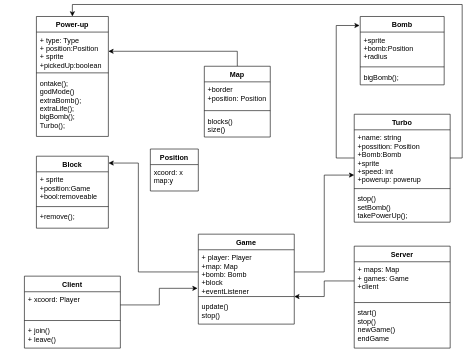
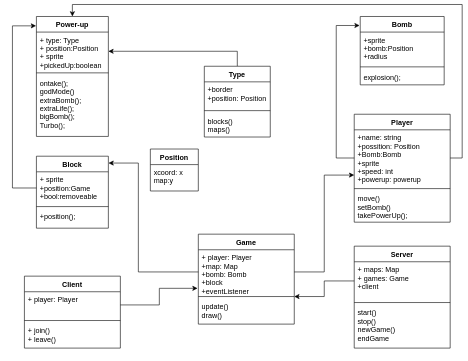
- <mxCell id="5" value="Map" style="swimlane;fontStyle=1;align=center;verticalAlign=top;childLayout=stackLayout;horizontal=1;startSize=26;horizontalStack=0;resizeParent=1;resizeParentMax=0;resizeLast=0;collapsible=1;marginBottom=0;" parent="1" vertex="1"><mxGeometry x="340" y="103" width="110" height="118" as="geometry" /></mxCell>
+ <mxCell id="5" value="Type" style="swimlane;fontStyle=1;align=center;verticalAlign=top;childLayout=stackLayout;horizontal=1;startSize=26;horizontalStack=0;resizeParent=1;resizeParentMax=0;resizeLast=0;collapsible=1;marginBottom=0;" parent="1" vertex="1"><mxGeometry x="340" y="103" width="110" height="118" as="geometry" /></mxCell>
- <mxCell id="20" value="bigBomb();" style="text;strokeColor=none;fillColor=none;align=left;verticalAlign=top;spacingLeft=4;spacingRight=4;overflow=hidden;rotatable=0;points=[[0,0.5],[1,0.5]];portConstraint=eastwest;" parent="17" vertex="1"><mxGeometry y="88" width="140" height="26" as="geometry" /></mxCell>
+ <mxCell id="20" value="explosion();" style="text;strokeColor=none;fillColor=none;align=left;verticalAlign=top;spacingLeft=4;spacingRight=4;overflow=hidden;rotatable=0;points=[[0,0.5],[1,0.5]];portConstraint=eastwest;" parent="17" vertex="1"><mxGeometry y="88" width="140" height="26" as="geometry" /></mxCell>
+ <mxCell id="37" style="edgeStyle=orthogonalEdgeStyle;rounded=0;orthogonalLoop=1;jettySize=auto;html=1;exitX=0;exitY=0.5;exitDx=0;exitDy=0;entryX=-0.005;entryY=0.078;entryDx=0;entryDy=0;entryPerimeter=0;" edge="1" parent="1" source="10" target="13"><mxGeometry relative="1" as="geometry"><Array as="points"><mxPoint x="20" y="306" /><mxPoint x="20" y="36" /></Array></mxGeometry></mxCell>
- <mxCell id="8" value="blocks()&#10;size()&#10;&#10;" style="text;strokeColor=none;fillColor=none;align=left;verticalAlign=top;spacingLeft=4;spacingRight=4;overflow=hidden;rotatable=0;points=[[0,0.5],[1,0.5]];portConstraint=eastwest;" parent="5" vertex="1"><mxGeometry y="78" width="110" height="40" as="geometry" /></mxCell>
+ <mxCell id="8" value="blocks()&#10;maps()&#10;&#10;" style="text;strokeColor=none;fillColor=none;align=left;verticalAlign=top;spacingLeft=4;spacingRight=4;overflow=hidden;rotatable=0;points=[[0,0.5],[1,0.5]];portConstraint=eastwest;" parent="5" vertex="1"><mxGeometry y="78" width="110" height="40" as="geometry" /></mxCell>
- <mxCell id="21" value="Turbo" style="swimlane;fontStyle=1;align=center;verticalAlign=top;childLayout=stackLayout;horizontal=1;startSize=26;horizontalStack=0;resizeParent=1;resizeParentMax=0;resizeLast=0;collapsible=1;marginBottom=0;" parent="1" vertex="1"><mxGeometry x="590" y="183" width="160" height="180" as="geometry" /></mxCell>
+ <mxCell id="21" value="Player" style="swimlane;fontStyle=1;align=center;verticalAlign=top;childLayout=stackLayout;horizontal=1;startSize=26;horizontalStack=0;resizeParent=1;resizeParentMax=0;resizeLast=0;collapsible=1;marginBottom=0;" parent="1" vertex="1"><mxGeometry x="590" y="183" width="160" height="180" as="geometry" /></mxCell>
- <mxCell id="24" value="stop()&#10;setBomb()&#10;takePowerUp();&#10;" style="text;strokeColor=none;fillColor=none;align=left;verticalAlign=top;spacingLeft=4;spacingRight=4;overflow=hidden;rotatable=0;points=[[0,0.5],[1,0.5]];portConstraint=eastwest;" parent="21" vertex="1"><mxGeometry y="128" width="160" height="52" as="geometry" /></mxCell>
+ <mxCell id="24" value="move()&#10;setBomb()&#10;takePowerUp();&#10;" style="text;strokeColor=none;fillColor=none;align=left;verticalAlign=top;spacingLeft=4;spacingRight=4;overflow=hidden;rotatable=0;points=[[0,0.5],[1,0.5]];portConstraint=eastwest;" parent="21" vertex="1"><mxGeometry y="128" width="160" height="52" as="geometry" /></mxCell>
- <mxCell id="12" value="+remove();&#10;&#10;&#10;" style="text;strokeColor=none;fillColor=none;align=left;verticalAlign=top;spacingLeft=4;spacingRight=4;overflow=hidden;rotatable=0;points=[[0,0.5],[1,0.5]];portConstraint=eastwest;" vertex="1" parent="9"><mxGeometry y="88" width="120" height="32" as="geometry" /></mxCell>
+ <mxCell id="12" value="+position();&#10;&#10;&#10;" style="text;strokeColor=none;fillColor=none;align=left;verticalAlign=top;spacingLeft=4;spacingRight=4;overflow=hidden;rotatable=0;points=[[0,0.5],[1,0.5]];portConstraint=eastwest;" vertex="1" parent="9"><mxGeometry y="88" width="120" height="32" as="geometry" /></mxCell>
- <mxCell id="39" value="+ xcoord: Player&#10;&#10;" style="text;strokeColor=none;fillColor=none;align=left;verticalAlign=top;spacingLeft=4;spacingRight=4;overflow=hidden;rotatable=0;points=[[0,0.5],[1,0.5]];portConstraint=eastwest;" parent="38" vertex="1"><mxGeometry y="26" width="160" height="44" as="geometry" /></mxCell>
+ <mxCell id="39" value="+ player: Player&#10;&#10;" style="text;strokeColor=none;fillColor=none;align=left;verticalAlign=top;spacingLeft=4;spacingRight=4;overflow=hidden;rotatable=0;points=[[0,0.5],[1,0.5]];portConstraint=eastwest;" parent="38" vertex="1"><mxGeometry y="26" width="160" height="44" as="geometry" /></mxCell>
- <mxCell id="33" value="update()&#10;stop()&#10;&#10;" style="text;strokeColor=none;fillColor=none;align=left;verticalAlign=top;spacingLeft=4;spacingRight=4;overflow=hidden;rotatable=0;points=[[0,0.5],[1,0.5]];portConstraint=eastwest;" vertex="1" parent="30"><mxGeometry y="108" width="160" height="42" as="geometry" /></mxCell>
+ <mxCell id="33" value="update()&#10;draw()&#10;&#10;" style="text;strokeColor=none;fillColor=none;align=left;verticalAlign=top;spacingLeft=4;spacingRight=4;overflow=hidden;rotatable=0;points=[[0,0.5],[1,0.5]];portConstraint=eastwest;" vertex="1" parent="30"><mxGeometry y="108" width="160" height="42" as="geometry" /></mxCell>
